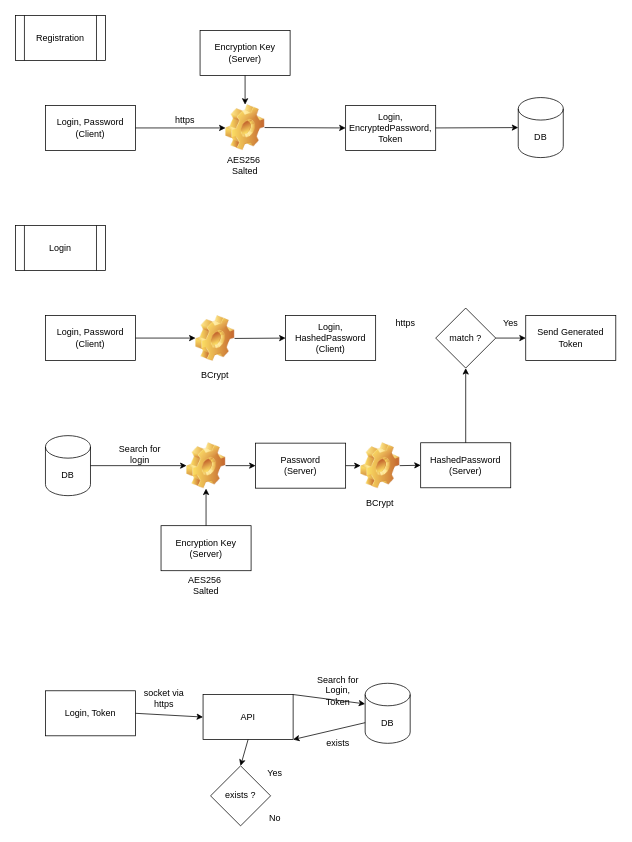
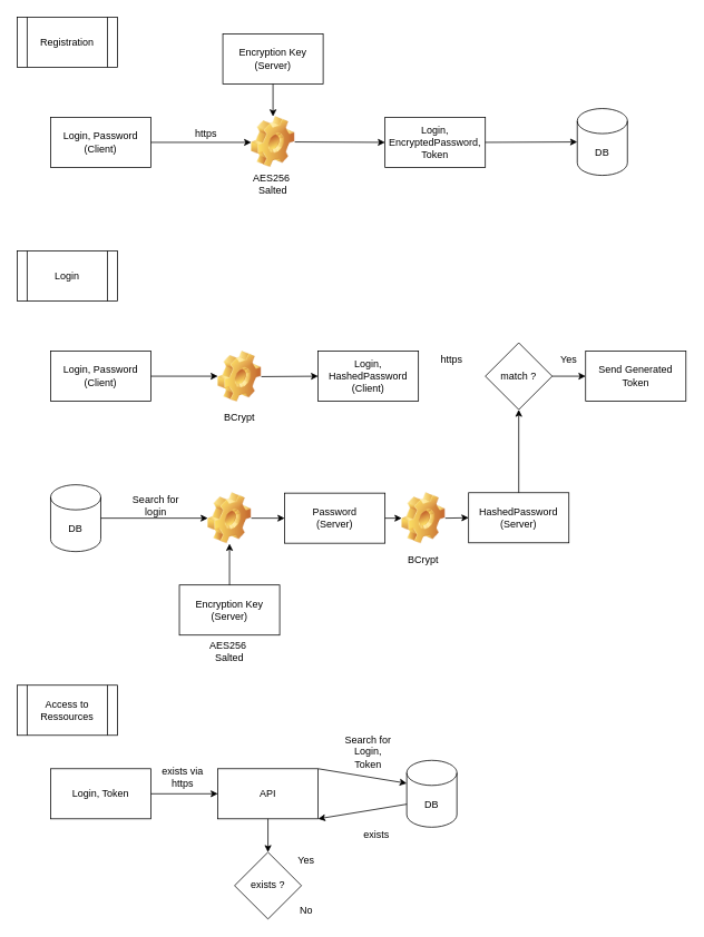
+ <mxCell id="41" value="Access to Ressources" style="shape=process;whiteSpace=wrap;html=1;backgroundOutline=1;" vertex="1" parent="1"><mxGeometry y="820" width="120" height="60" as="geometry" x="20" /></mxCell>
- <mxCell id="48" value="Search for Login, Token" style="text;html=1;strokeColor=none;fillColor=none;align=center;verticalAlign=middle;whiteSpace=wrap;rounded=0;" vertex="1" parent="1"><mxGeometry x="420" y="910" width="60" height="20" as="geometry" /></mxCell>
+ <mxCell id="48" value="Search for Login, Token" style="text;html=1;strokeColor=none;fillColor=none;align=center;verticalAlign=middle;whiteSpace=wrap;rounded=0;" vertex="1" parent="1"><mxGeometry x="410" y="890" width="60" height="20" as="geometry" /></mxCell>
- <mxCell id="45" value="socket via https" style="text;html=1;strokeColor=none;fillColor=none;align=center;verticalAlign=middle;whiteSpace=wrap;rounded=0;" vertex="1" parent="1"><mxGeometry x="188" y="920" width="60" height="20" as="geometry" /></mxCell>
+ <mxCell id="45" value="exists via https" style="text;html=1;strokeColor=none;fillColor=none;align=center;verticalAlign=middle;whiteSpace=wrap;rounded=0;" vertex="1" parent="1"><mxGeometry x="188" y="920" width="60" height="20" as="geometry" /></mxCell>
- <mxCell id="43" value="API" style="rounded=0;whiteSpace=wrap;html=1;" vertex="1" parent="1"><mxGeometry x="270" y="925" width="120" height="60" as="geometry" /></mxCell>
+ <mxCell id="43" value="API" style="rounded=0;whiteSpace=wrap;html=1;" vertex="1" parent="1"><mxGeometry x="260" y="920" width="120" height="60" as="geometry" /></mxCell>
- <mxCell id="51" value="exists" style="text;html=1;strokeColor=none;fillColor=none;align=center;verticalAlign=middle;whiteSpace=wrap;rounded=0;" vertex="1" parent="1"><mxGeometry x="430" y="980" width="40" height="20" as="geometry" /></mxCell>
+ <mxCell id="51" value="exists" style="text;html=1;strokeColor=none;fillColor=none;align=center;verticalAlign=middle;whiteSpace=wrap;rounded=0;" vertex="1" parent="1"><mxGeometry x="430" y="990" width="40" height="20" as="geometry" /></mxCell>
